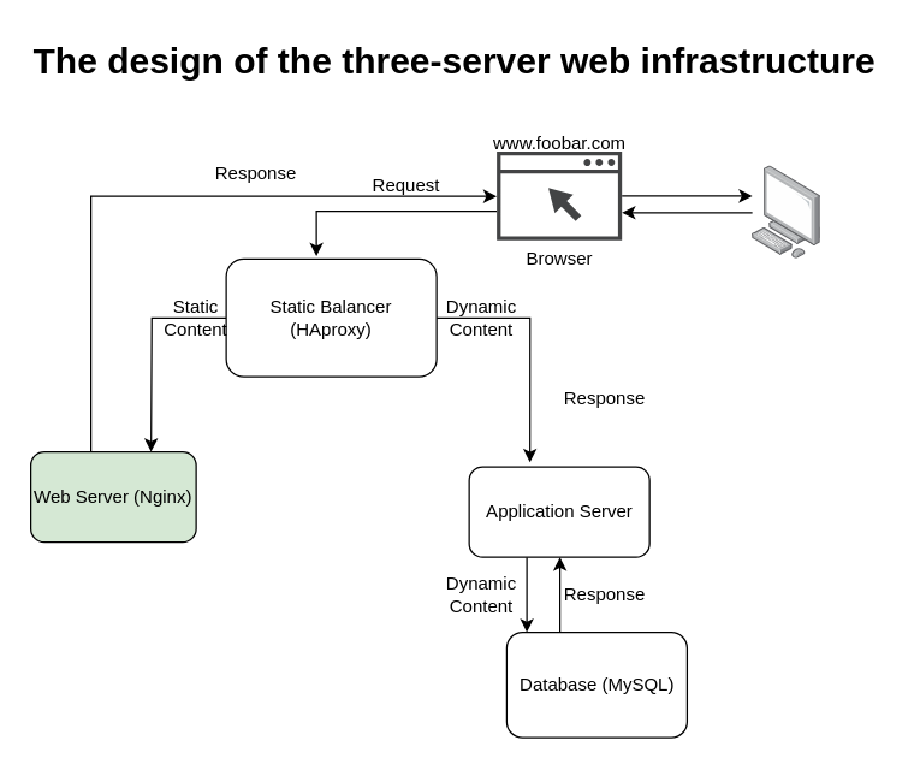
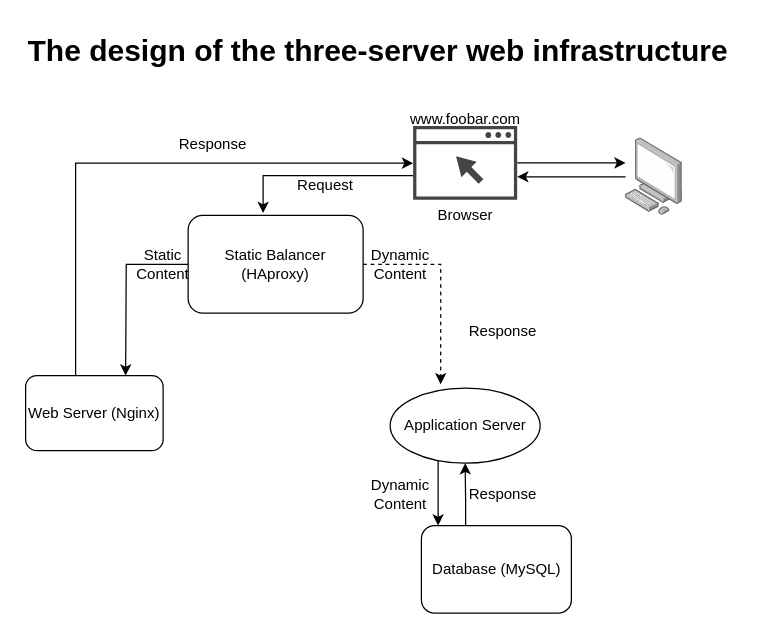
- <mxCell id="25" value="Request&lt;div&gt;&lt;br&gt;&lt;/div&gt;" style="text;html=1;align=center;verticalAlign=middle;whiteSpace=wrap;rounded=0;" vertex="1" parent="1"><mxGeometry x="240" y="115" width="60" height="30" as="geometry" /></mxCell>
+ <mxCell id="25" value="Request&lt;div&gt;&lt;br&gt;&lt;/div&gt;" style="text;html=1;align=center;verticalAlign=middle;whiteSpace=wrap;rounded=0;" vertex="1" parent="1"><mxGeometry x="230" y="140" width="60" height="30" as="geometry" /></mxCell>
- <mxCell id="7" value="" style="edgeStyle=orthogonalEdgeStyle;rounded=0;orthogonalLoop=1;jettySize=auto;html=1;entryX=0.337;entryY=-0.05;entryDx=0;entryDy=0;entryPerimeter=0;" edge="1" parent="1" source="9" target="14"><mxGeometry relative="1" as="geometry"><mxPoint x="350" y="300" as="targetPoint" /></mxGeometry></mxCell>
+ <mxCell id="7" value="" style="edgeStyle=orthogonalEdgeStyle;rounded=0;orthogonalLoop=1;jettySize=auto;html=1;entryX=0.337;entryY=-0.05;entryDx=0;entryDy=0;entryPerimeter=0;dashed=1;" edge="1" parent="1" source="9" target="14"><mxGeometry relative="1" as="geometry"><mxPoint x="350" y="300" as="targetPoint" /></mxGeometry></mxCell>
- <mxCell id="12" value="Web Server (Nginx)" style="whiteSpace=wrap;html=1;rounded=1;fillColor=#d5e8d4;" vertex="1" parent="1"><mxGeometry x="20" y="300" width="110" height="60" as="geometry" /></mxCell>
+ <mxCell id="12" value="Web Server (Nginx)" style="whiteSpace=wrap;html=1;rounded=1;" vertex="1" parent="1"><mxGeometry x="20" y="300" width="110" height="60" as="geometry" /></mxCell>
- <mxCell id="14" value="Application Server" style="whiteSpace=wrap;html=1;rounded=1;" vertex="1" parent="1"><mxGeometry x="311.62" y="310" width="120" height="60" as="geometry" /></mxCell>
+ <mxCell id="14" value="Application Server" style="ellipse;whiteSpace=wrap;html=1;" vertex="1" parent="1"><mxGeometry x="311.62" y="310" width="120" height="60" as="geometry" /></mxCell>
